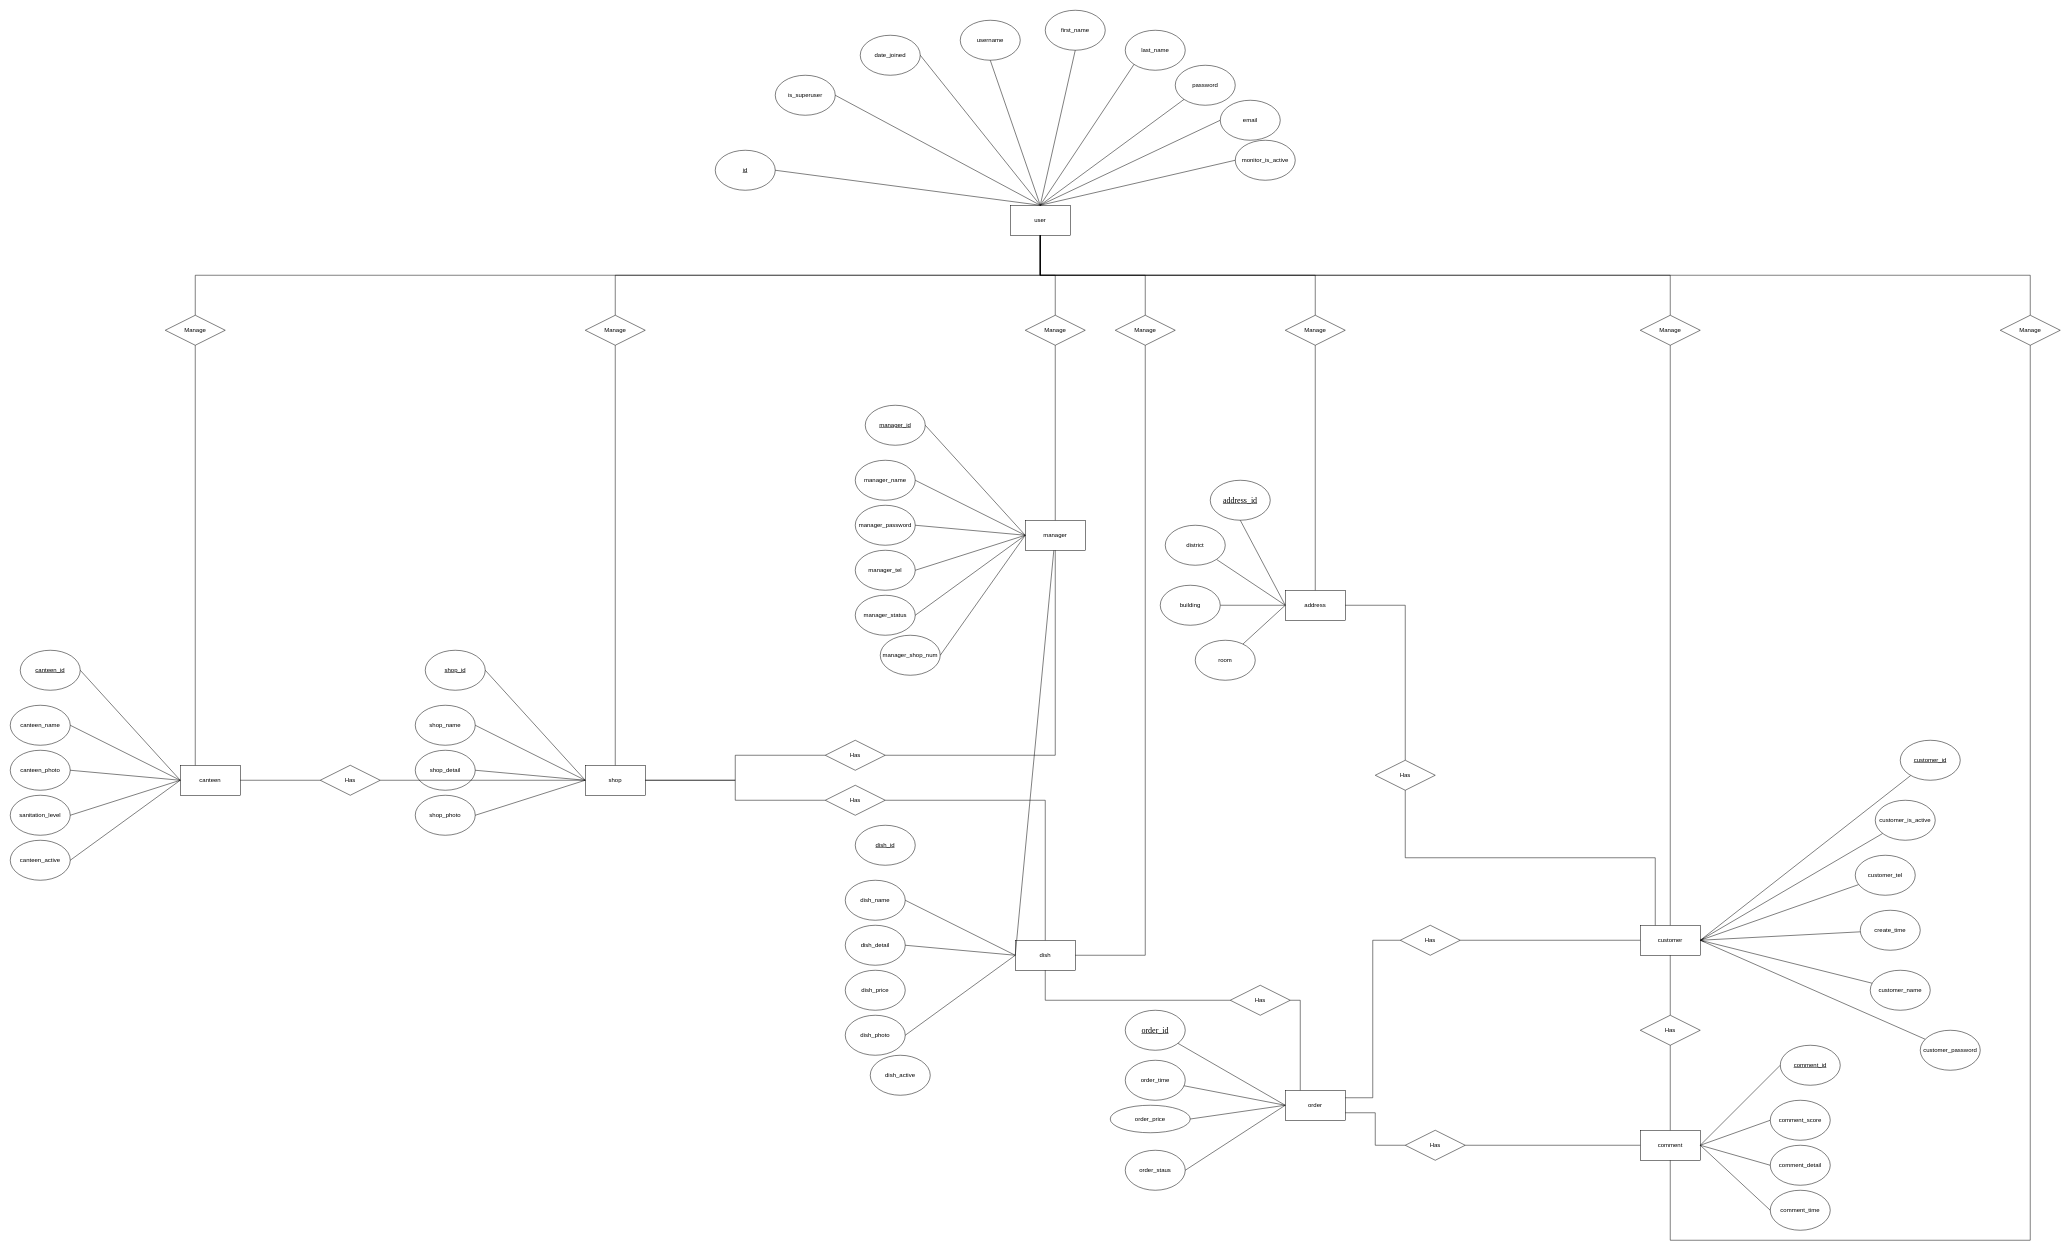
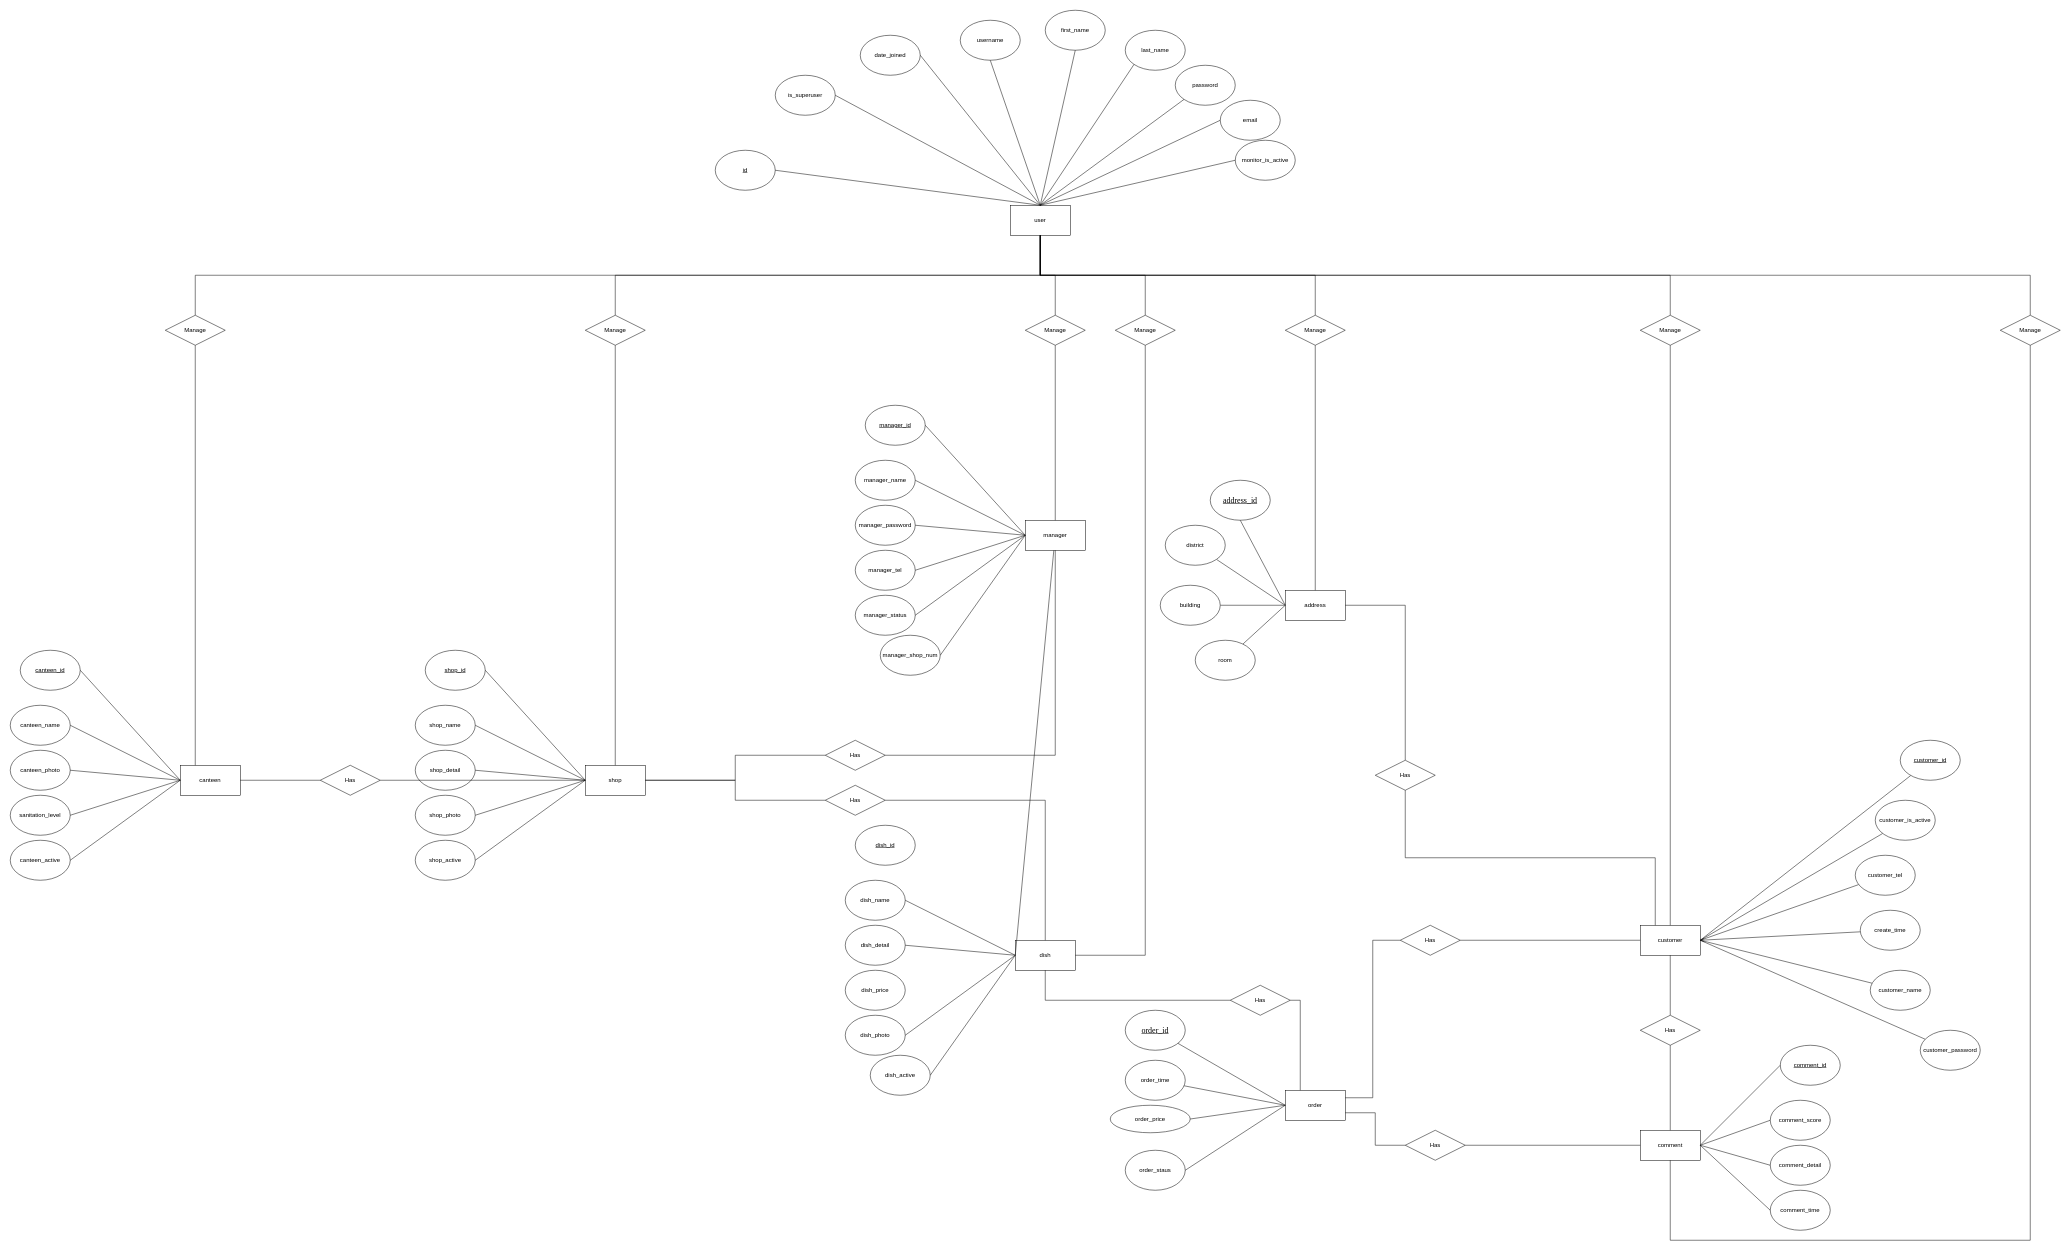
+ <mxCell id="88" value="" style="endArrow=none;html=1;rounded=0;entryX=1;entryY=0.5;entryDx=0;entryDy=0;exitX=0;exitY=0.5;exitDx=0;exitDy=0;" edge="1" parent="1" source="78" target="80"><mxGeometry width="50" height="50" relative="1" as="geometry"><mxPoint x="1880" y="1480" as="sourcePoint" /><mxPoint x="1690" y="1400" as="targetPoint" /></mxGeometry></mxCell>
+ <mxCell id="80" value="shop_active" style="ellipse;whiteSpace=wrap;html=1;" vertex="1" parent="1"><mxGeometry x="830" y="1680" width="120" height="80" as="geometry" /></mxCell>
+ <mxCell id="42" value="" style="endArrow=none;html=1;rounded=0;entryX=1;entryY=0.5;entryDx=0;entryDy=0;exitX=0;exitY=0.5;exitDx=0;exitDy=0;" edge="1" parent="1" source="8" target="33"><mxGeometry width="50" height="50" relative="1" as="geometry"><mxPoint x="2720" y="1750" as="sourcePoint" /><mxPoint x="2560" y="1680" as="targetPoint" /></mxGeometry></mxCell>
